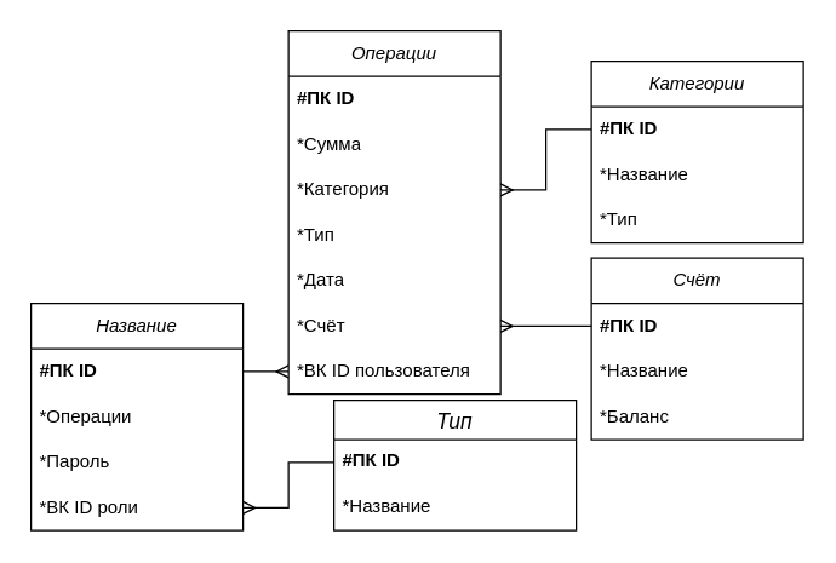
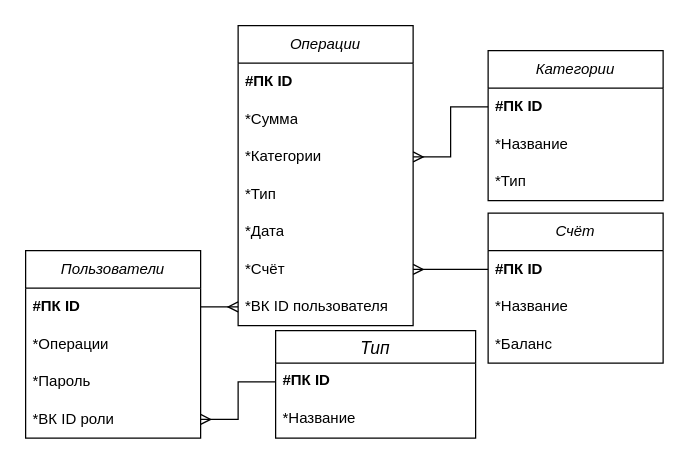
- <mxCell id="5" value="*Категория" style="text;strokeColor=none;fillColor=none;align=left;verticalAlign=middle;spacingLeft=4;spacingRight=4;overflow=hidden;points=[[0,0.5],[1,0.5]];portConstraint=eastwest;rotatable=0;whiteSpace=wrap;html=1;" parent="2" vertex="1"><mxGeometry y="90" width="140" height="30" as="geometry" /></mxCell>
+ <mxCell id="5" value="*Категории" style="text;strokeColor=none;fillColor=none;align=left;verticalAlign=middle;spacingLeft=4;spacingRight=4;overflow=hidden;points=[[0,0.5],[1,0.5]];portConstraint=eastwest;rotatable=0;whiteSpace=wrap;html=1;" parent="2" vertex="1"><mxGeometry y="90" width="140" height="30" as="geometry" /></mxCell>
- <mxCell id="14" value="&lt;i&gt;Название&lt;/i&gt;" style="swimlane;fontStyle=0;childLayout=stackLayout;horizontal=1;startSize=30;horizontalStack=0;resizeParent=1;resizeParentMax=0;resizeLast=0;collapsible=1;marginBottom=0;whiteSpace=wrap;html=1;" parent="1" vertex="1"><mxGeometry x="20" y="200" width="140" height="150" as="geometry" /></mxCell>
+ <mxCell id="14" value="&lt;i&gt;Пользователи&lt;/i&gt;" style="swimlane;fontStyle=0;childLayout=stackLayout;horizontal=1;startSize=30;horizontalStack=0;resizeParent=1;resizeParentMax=0;resizeLast=0;collapsible=1;marginBottom=0;whiteSpace=wrap;html=1;" parent="1" vertex="1"><mxGeometry x="20" y="200" width="140" height="150" as="geometry" /></mxCell>
